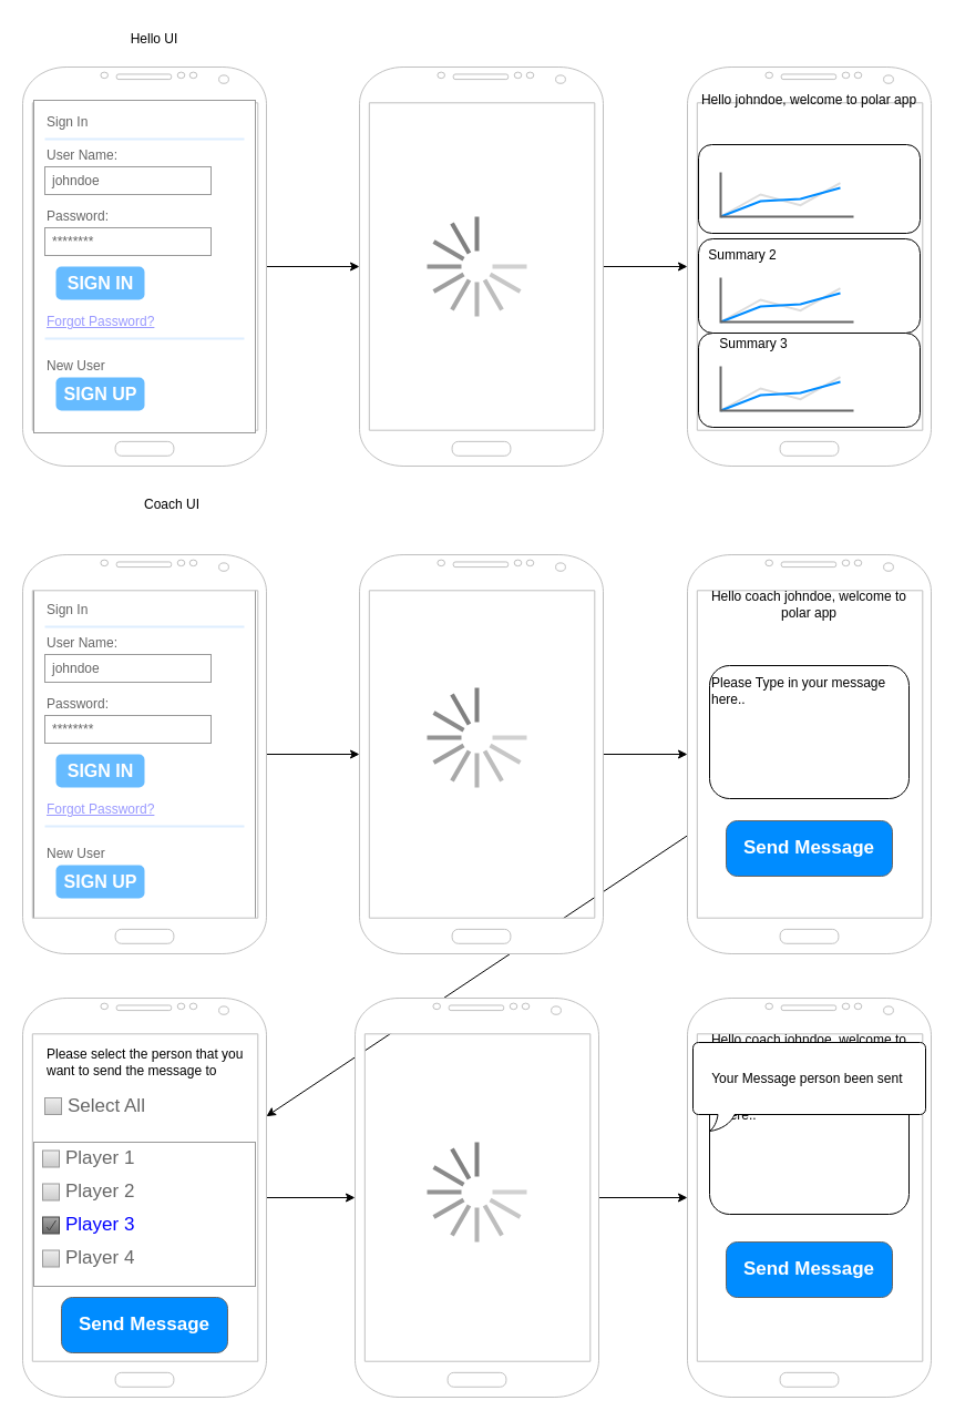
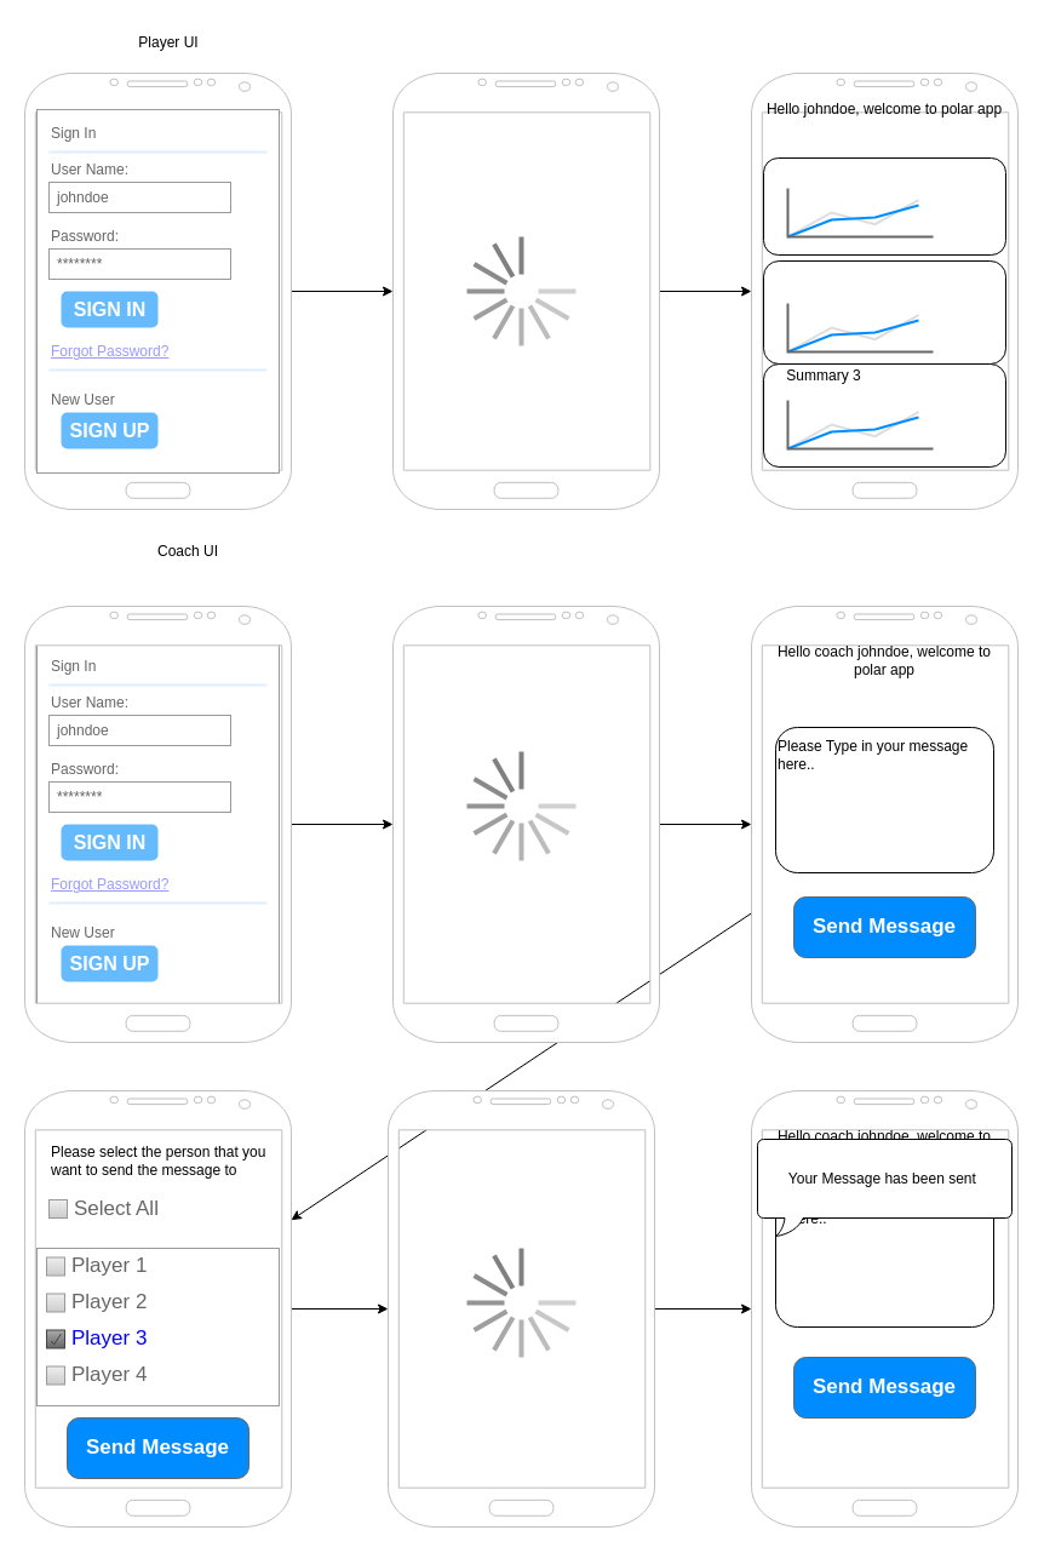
- <mxCell id="71" value="Hello UI" style="text;html=1;strokeColor=none;fillColor=none;align=center;verticalAlign=middle;whiteSpace=wrap;rounded=0;" vertex="1" parent="1"><mxGeometry x="38" width="202" height="30" as="geometry" y="20" /></mxCell>
+ <mxCell id="71" value="Player UI" style="text;html=1;strokeColor=none;fillColor=none;align=center;verticalAlign=middle;whiteSpace=wrap;rounded=0;" vertex="1" parent="1"><mxGeometry x="38" width="202" height="30" as="geometry" y="20" /></mxCell>
- <mxCell id="24" value="Summary 2" style="text;html=1;strokeColor=none;fillColor=none;align=center;verticalAlign=middle;whiteSpace=wrap;rounded=0;" vertex="1" parent="1"><mxGeometry x="630" y="220" width="80" height="20" as="geometry" /></mxCell>
- <mxCell id="70" value="Your Message person been sent&amp;nbsp;" style="whiteSpace=wrap;html=1;shape=mxgraph.basic.roundRectCallout;dx=30;dy=15;size=5;boundedLbl=1;" vertex="1" parent="1"><mxGeometry x="625" y="940" width="210" height="80" as="geometry" /></mxCell>
+ <mxCell id="70" value="Your Message has been sent&amp;nbsp;" style="whiteSpace=wrap;html=1;shape=mxgraph.basic.roundRectCallout;dx=30;dy=15;size=5;boundedLbl=1;" vertex="1" parent="1"><mxGeometry x="625" y="940" width="210" height="80" as="geometry" /></mxCell>
